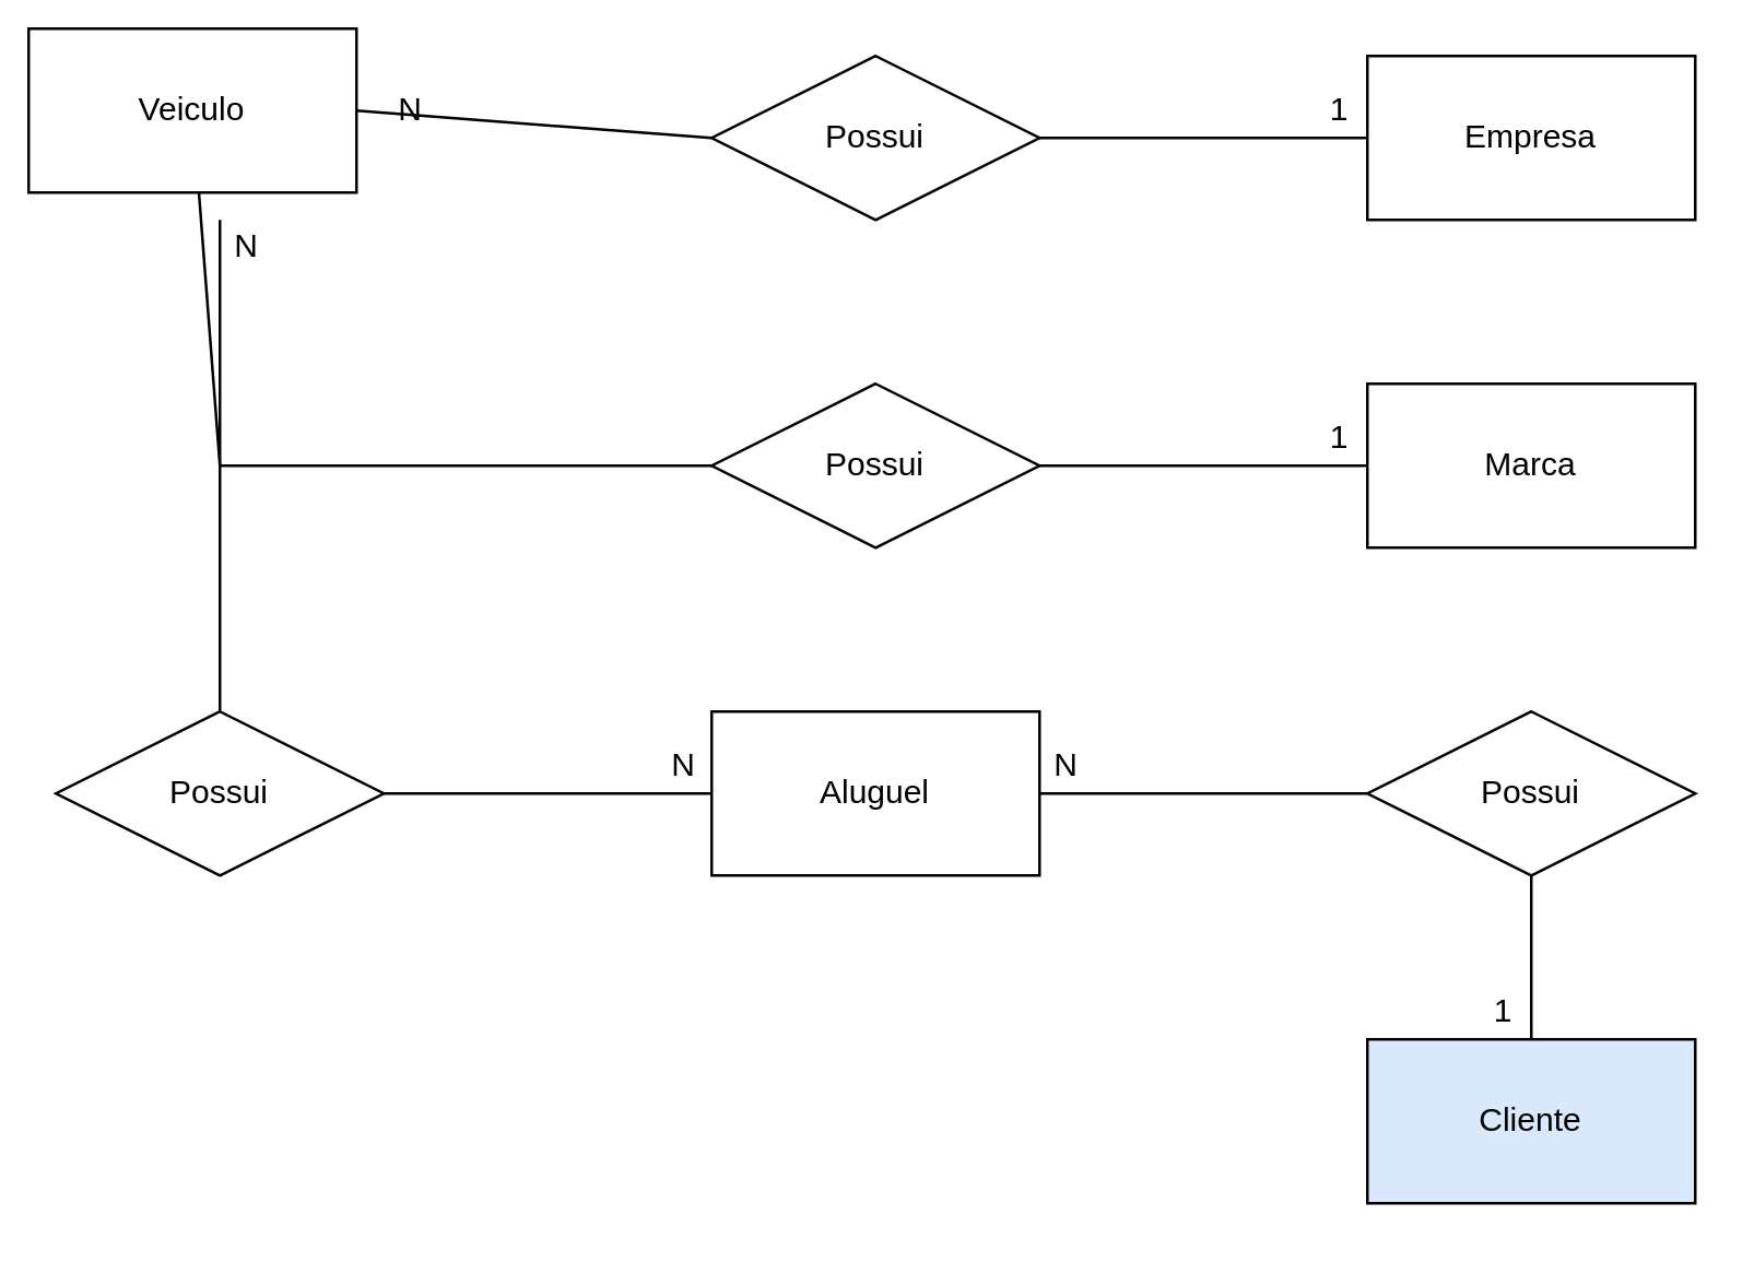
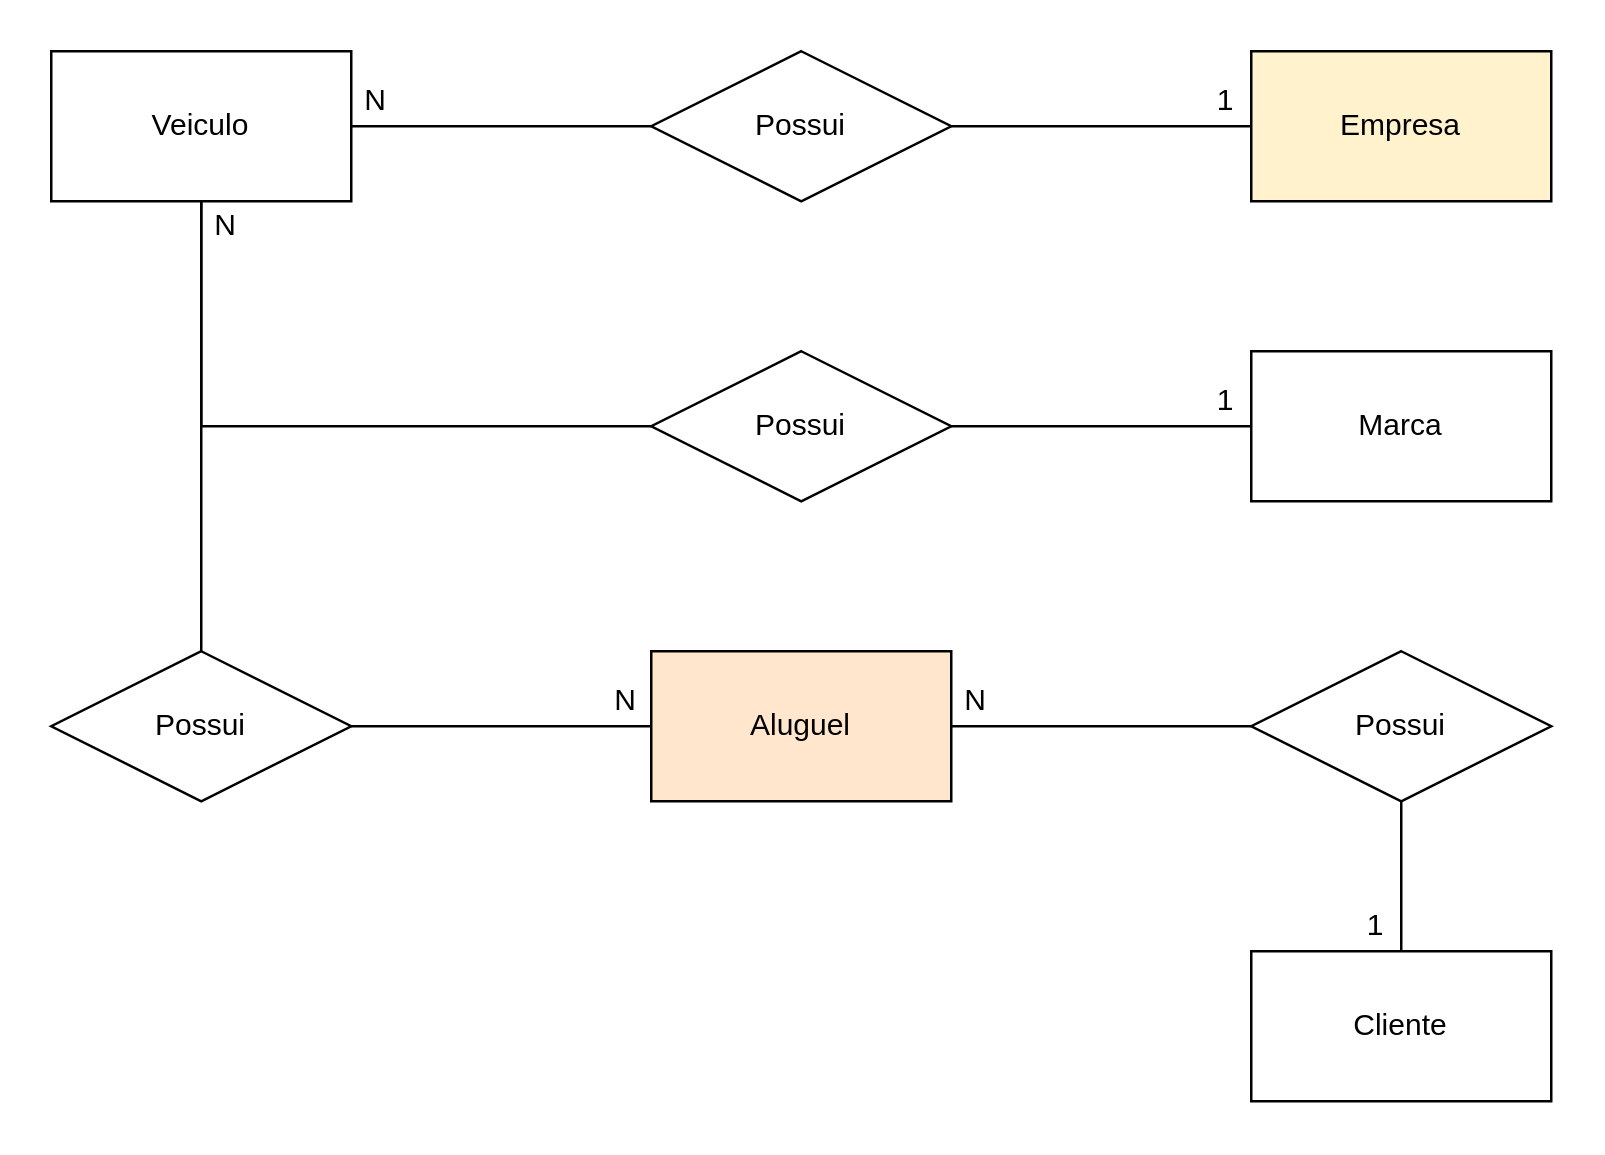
- <mxCell id="4" value="Veiculo" style="rounded=0;whiteSpace=wrap;html=1;" vertex="1" parent="1"><mxGeometry x="10" y="10" width="120" height="60" as="geometry" /></mxCell>
+ <mxCell id="4" value="Veiculo" style="rounded=0;whiteSpace=wrap;html=1;" vertex="1" parent="1"><mxGeometry x="20" y="20" width="120" height="60" as="geometry" /></mxCell>
- <mxCell id="5" value="Empresa" style="rounded=0;whiteSpace=wrap;html=1;" vertex="1" parent="1"><mxGeometry x="500" y="20" width="120" height="60" as="geometry" /></mxCell>
+ <mxCell id="5" value="Empresa" style="rounded=0;whiteSpace=wrap;html=1;fillColor=#fff2cc;" vertex="1" parent="1"><mxGeometry x="500" y="20" width="120" height="60" as="geometry" /></mxCell>
- <mxCell id="19" value="Aluguel" style="rounded=0;whiteSpace=wrap;html=1;" vertex="1" parent="1"><mxGeometry x="260" y="260" width="120" height="60" as="geometry" /></mxCell>
+ <mxCell id="19" value="Aluguel" style="rounded=0;whiteSpace=wrap;html=1;fillColor=#ffe6cc;" vertex="1" parent="1"><mxGeometry x="260" y="260" width="120" height="60" as="geometry" /></mxCell>
- <mxCell id="22" value="Cliente" style="rounded=0;whiteSpace=wrap;html=1;fillColor=#dae8fc;" vertex="1" parent="1"><mxGeometry x="500" y="380" width="120" height="60" as="geometry" /></mxCell>
+ <mxCell id="22" value="Cliente" style="rounded=0;whiteSpace=wrap;html=1;" vertex="1" parent="1"><mxGeometry x="500" y="380" width="120" height="60" as="geometry" /></mxCell>
